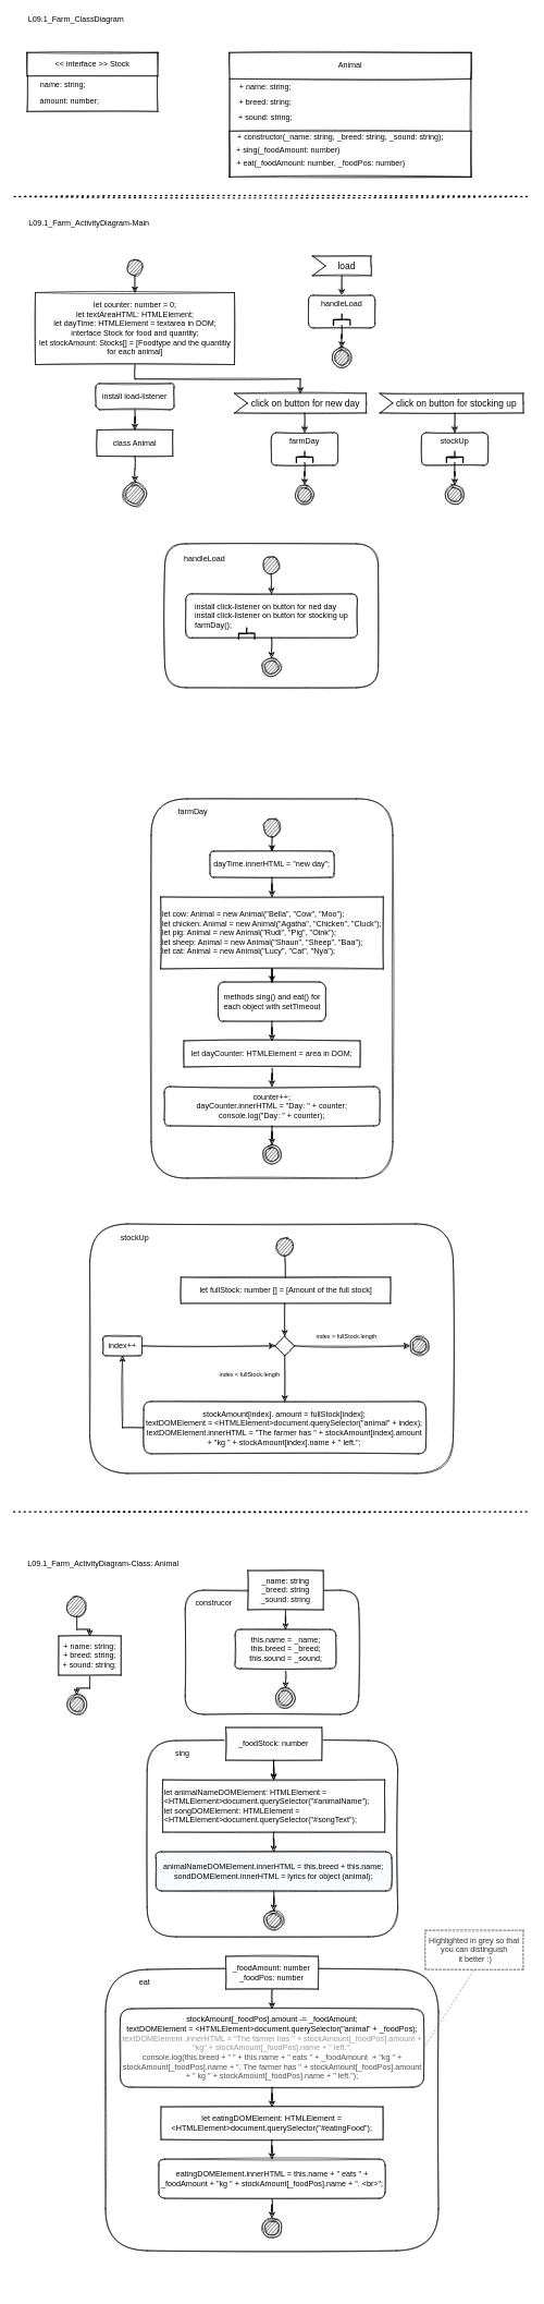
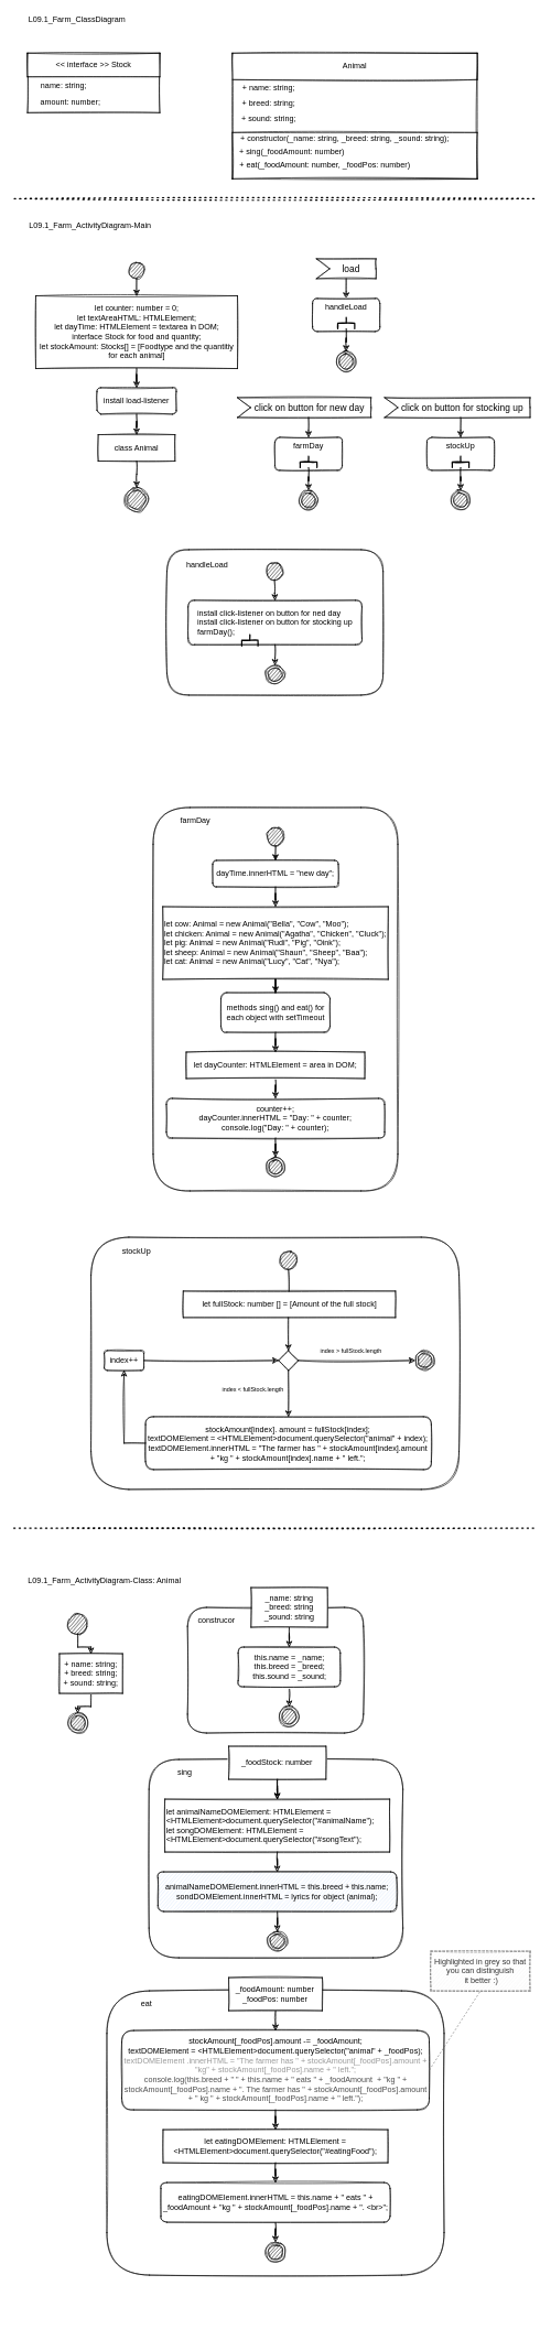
- <mxCell id="90" style="edgeStyle=orthogonalEdgeStyle;rounded=0;orthogonalLoop=1;jettySize=auto;html=1;sketch=1;" parent="85" source="87" target="70" edge="1"><mxGeometry relative="1" as="geometry" /></mxCell>
+ <mxCell id="90" style="edgeStyle=orthogonalEdgeStyle;rounded=0;orthogonalLoop=1;jettySize=auto;html=1;entryX=0.5;entryY=0;entryDx=0;entryDy=0;sketch=1;" parent="85" source="87" target="89" edge="1"><mxGeometry relative="1" as="geometry" /></mxCell>
